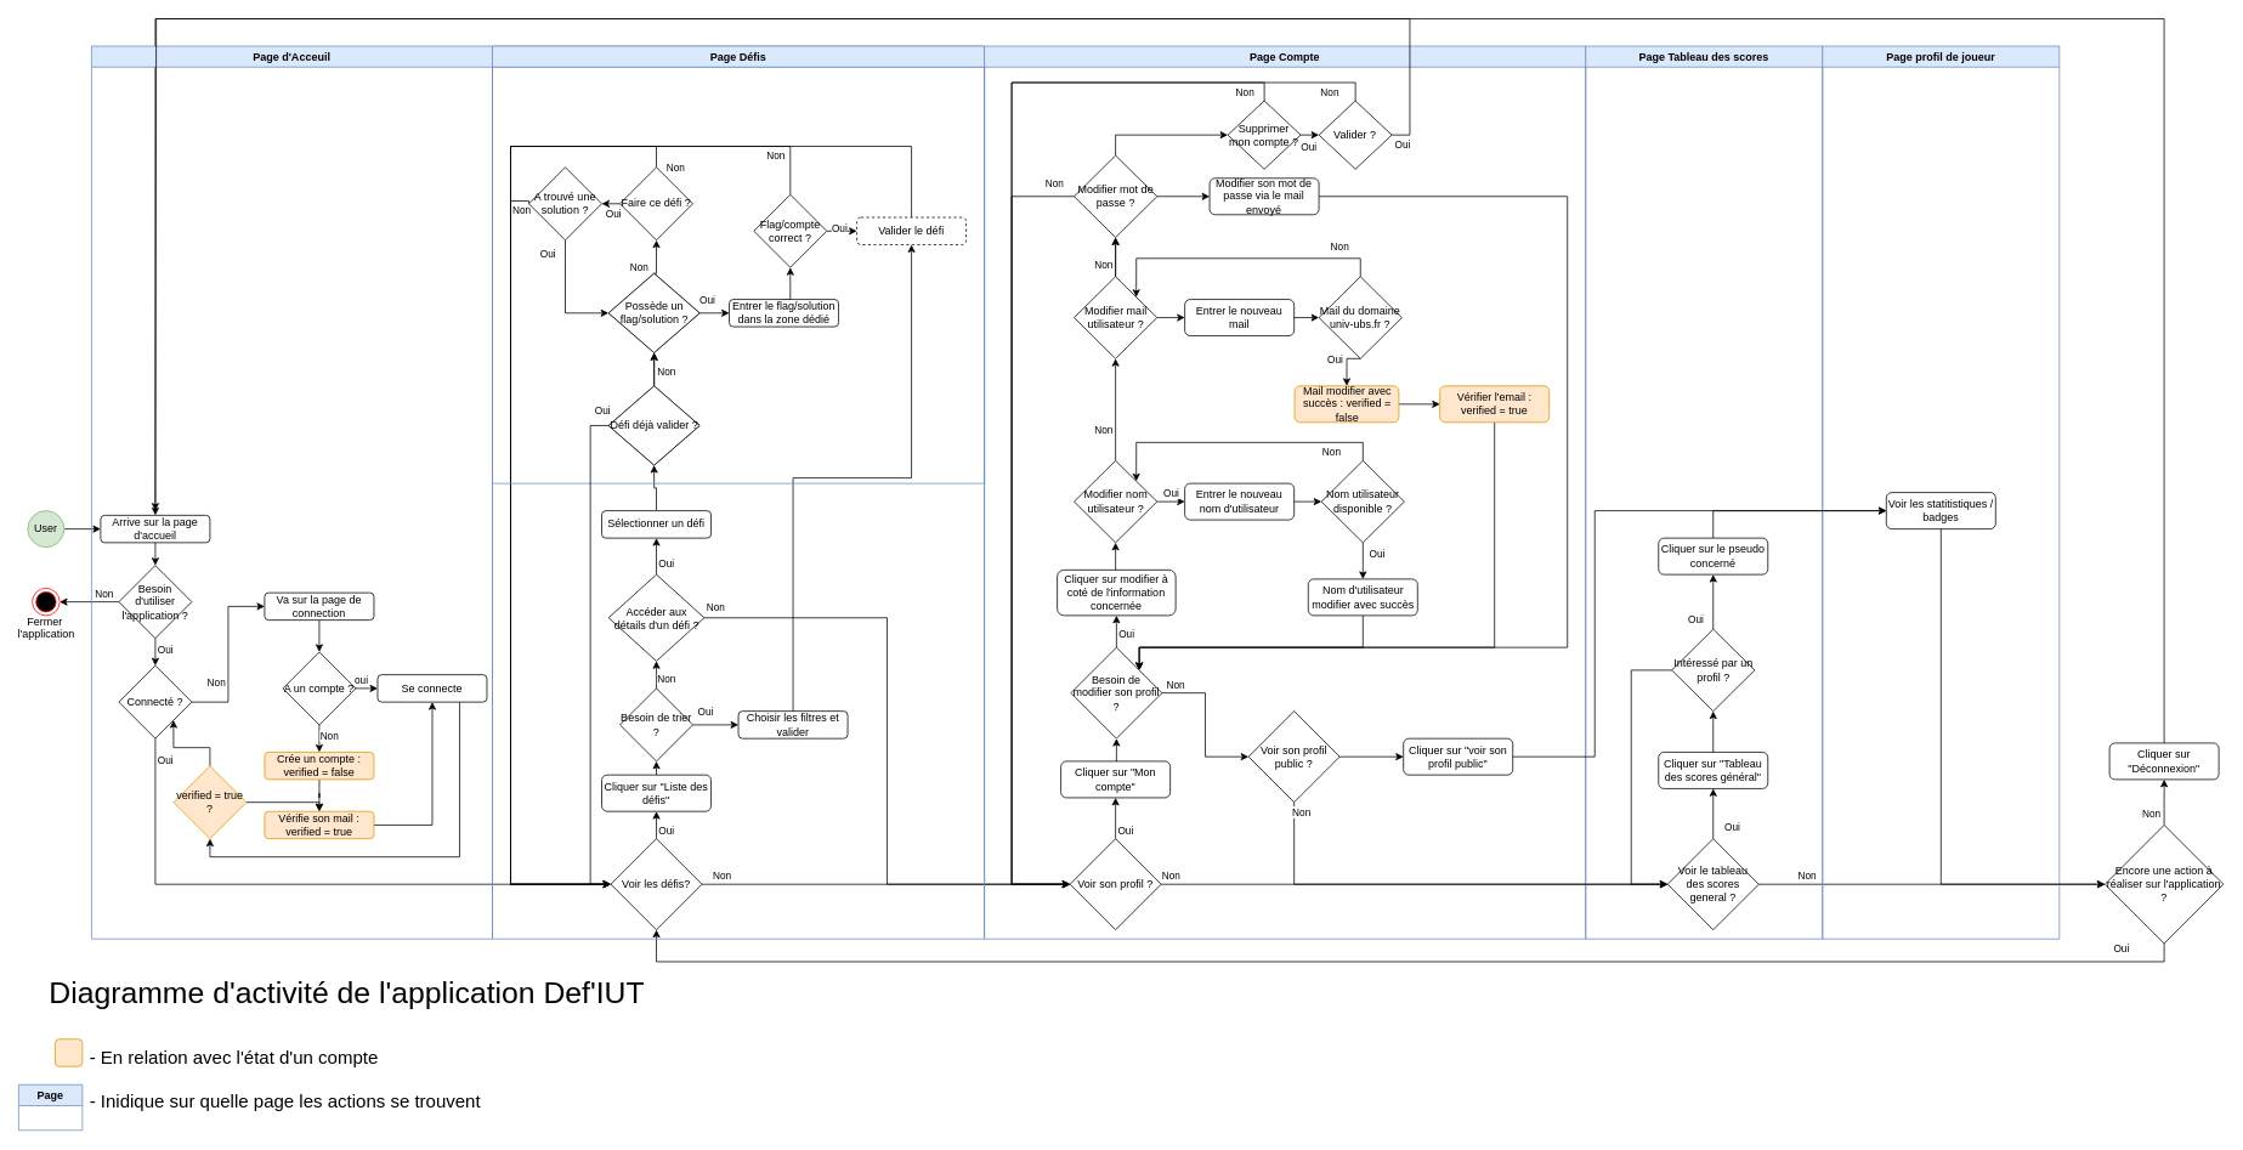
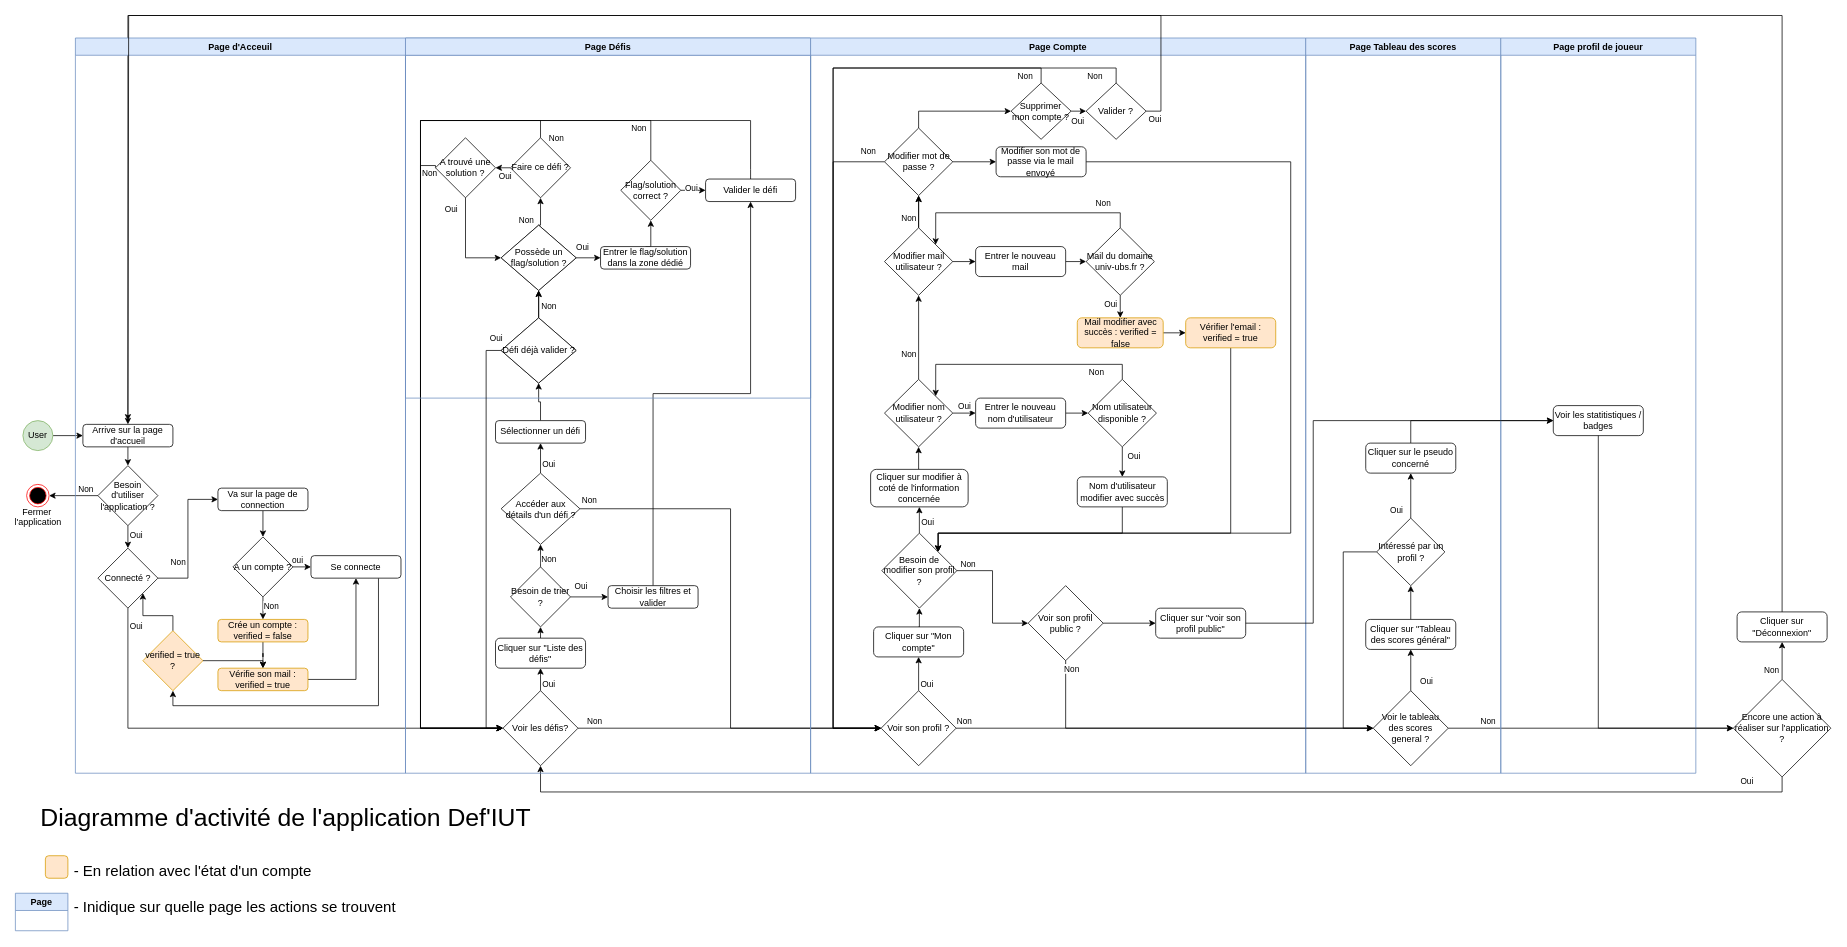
- <mxCell id="84" value="Flag/compte correct ?" style="rhombus;whiteSpace=wrap;html=1;" parent="1" vertex="1"><mxGeometry x="827" y="213" width="80" height="80" as="geometry" /></mxCell>
+ <mxCell id="84" value="Flag/solution correct ?" style="rhombus;whiteSpace=wrap;html=1;" parent="1" vertex="1"><mxGeometry x="827" y="213" width="80" height="80" as="geometry" /></mxCell>
- <mxCell id="86" value="&lt;div&gt;Valider le défi&lt;/div&gt;" style="rounded=1;whiteSpace=wrap;html=1;dashed=1;" parent="1" vertex="1"><mxGeometry x="940" y="238" width="120" height="30" as="geometry" /></mxCell>
+ <mxCell id="86" value="&lt;div&gt;Valider le défi&lt;/div&gt;" style="rounded=1;whiteSpace=wrap;html=1;" parent="1" vertex="1"><mxGeometry x="940" y="238" width="120" height="30" as="geometry" /></mxCell>
- <mxCell id="116" value="Mail modifier avec succès : verified = false" style="rounded=1;whiteSpace=wrap;html=1;fillColor=#ffe6cc;strokeColor=#d79b00;" parent="1" vertex="1"><mxGeometry x="1420.5" y="423" width="114.5" height="40" as="geometry" /></mxCell>
+ <mxCell id="116" value="Mail modifier avec succès : verified = false" style="rounded=1;whiteSpace=wrap;html=1;fillColor=#ffe6cc;strokeColor=#d79b00;" parent="1" vertex="1"><mxGeometry x="1435.5" y="423" width="114.5" height="40" as="geometry" /></mxCell>
